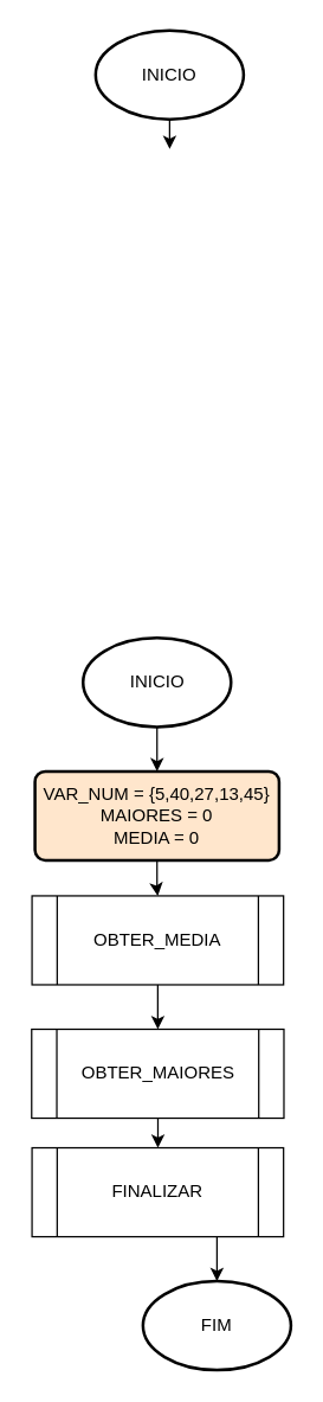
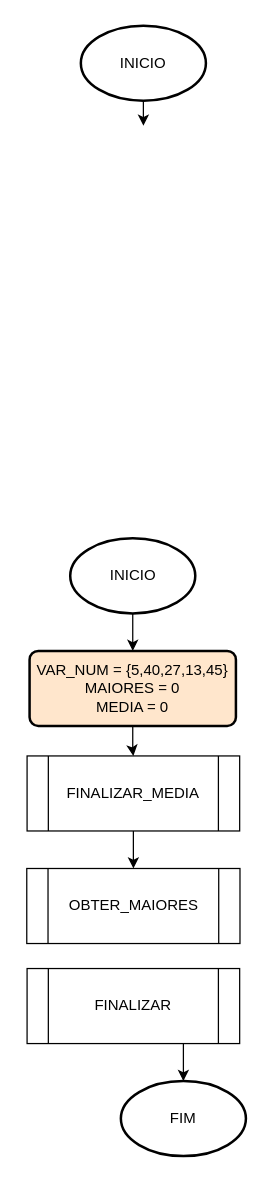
- <mxCell id="9" value="OBTER_MEDIA" style="shape=process;whiteSpace=wrap;html=1;backgroundOutline=1;" vertex="1" parent="1"><mxGeometry x="21" y="604" width="170" height="60" as="geometry" /></mxCell>
+ <mxCell id="9" value="FINALIZAR_MEDIA" style="shape=process;whiteSpace=wrap;html=1;backgroundOutline=1;" vertex="1" parent="1"><mxGeometry x="21" y="604" width="170" height="60" as="geometry" /></mxCell>
- <mxCell id="10" style="edgeStyle=orthogonalEdgeStyle;rounded=0;orthogonalLoop=1;jettySize=auto;html=1;" edge="1" parent="1" source="11" target="12"><mxGeometry relative="1" as="geometry" /></mxCell>
